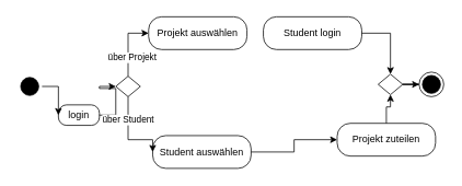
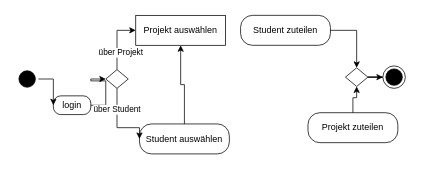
- <mxCell id="16" value="Projekt auswählen" style="rounded=1;whiteSpace=wrap;html=1;arcSize=40;fontColor=#000000;fillColor=none;" vertex="1" parent="1"><mxGeometry x="180" y="20" width="120" height="40" as="geometry" /></mxCell>
+ <mxCell id="16" value="Projekt auswählen" style="whiteSpace=wrap;html=1;arcSize=40;fontColor=#000000;fillColor=none;rounded=0;" vertex="1" parent="1"><mxGeometry x="180" y="20" width="120" height="40" as="geometry" /></mxCell>
- <mxCell id="11" value="Student login" style="rounded=1;whiteSpace=wrap;html=1;arcSize=40;fontColor=#000000;fillColor=none;" vertex="1" parent="1"><mxGeometry x="320" y="20" width="120" height="40" as="geometry" /></mxCell>
+ <mxCell id="11" value="Student zuteilen" style="rounded=1;whiteSpace=wrap;html=1;arcSize=40;fontColor=#000000;fillColor=none;" vertex="1" parent="1"><mxGeometry x="320" y="20" width="120" height="40" as="geometry" /></mxCell>
- <mxCell id="17" style="edgeStyle=orthogonalEdgeStyle;rounded=0;orthogonalLoop=1;jettySize=auto;html=1;entryX=0;entryY=0.5;entryDx=0;entryDy=0;" edge="1" parent="1" source="18" target="13"><mxGeometry relative="1" as="geometry" /></mxCell>
+ <mxCell id="17" style="edgeStyle=orthogonalEdgeStyle;rounded=0;orthogonalLoop=1;jettySize=auto;html=1;" edge="1" parent="1" source="18" target="16"><mxGeometry relative="1" as="geometry" /></mxCell>
